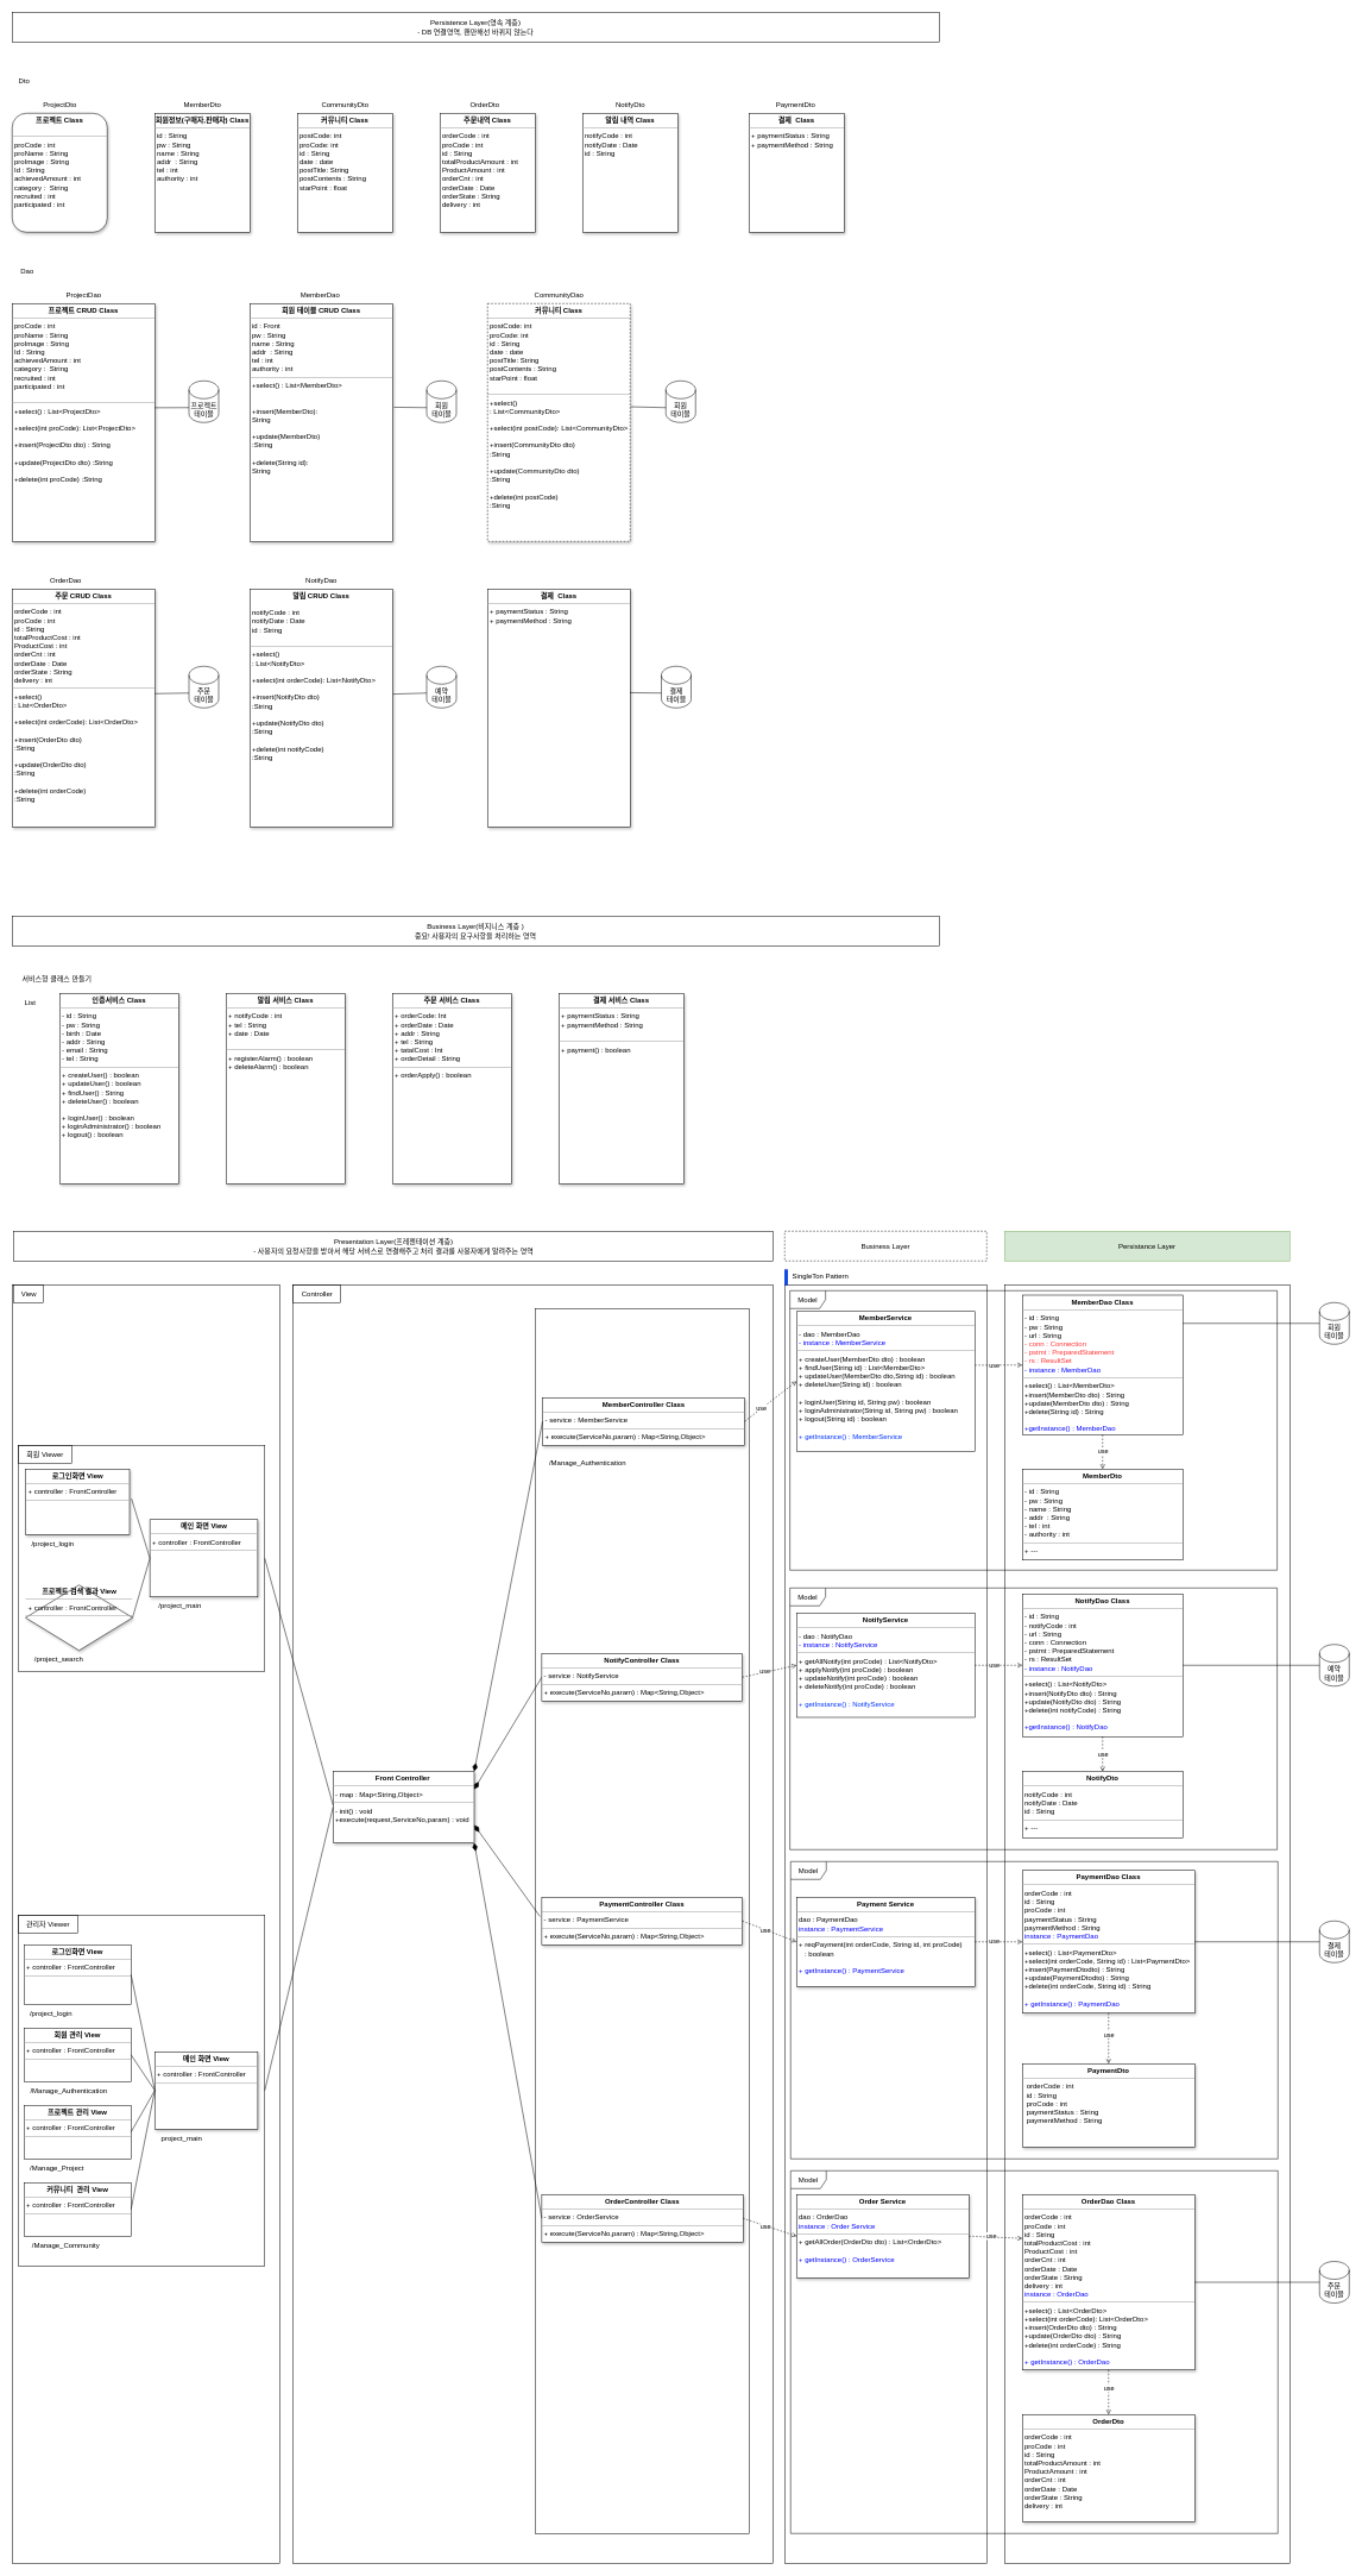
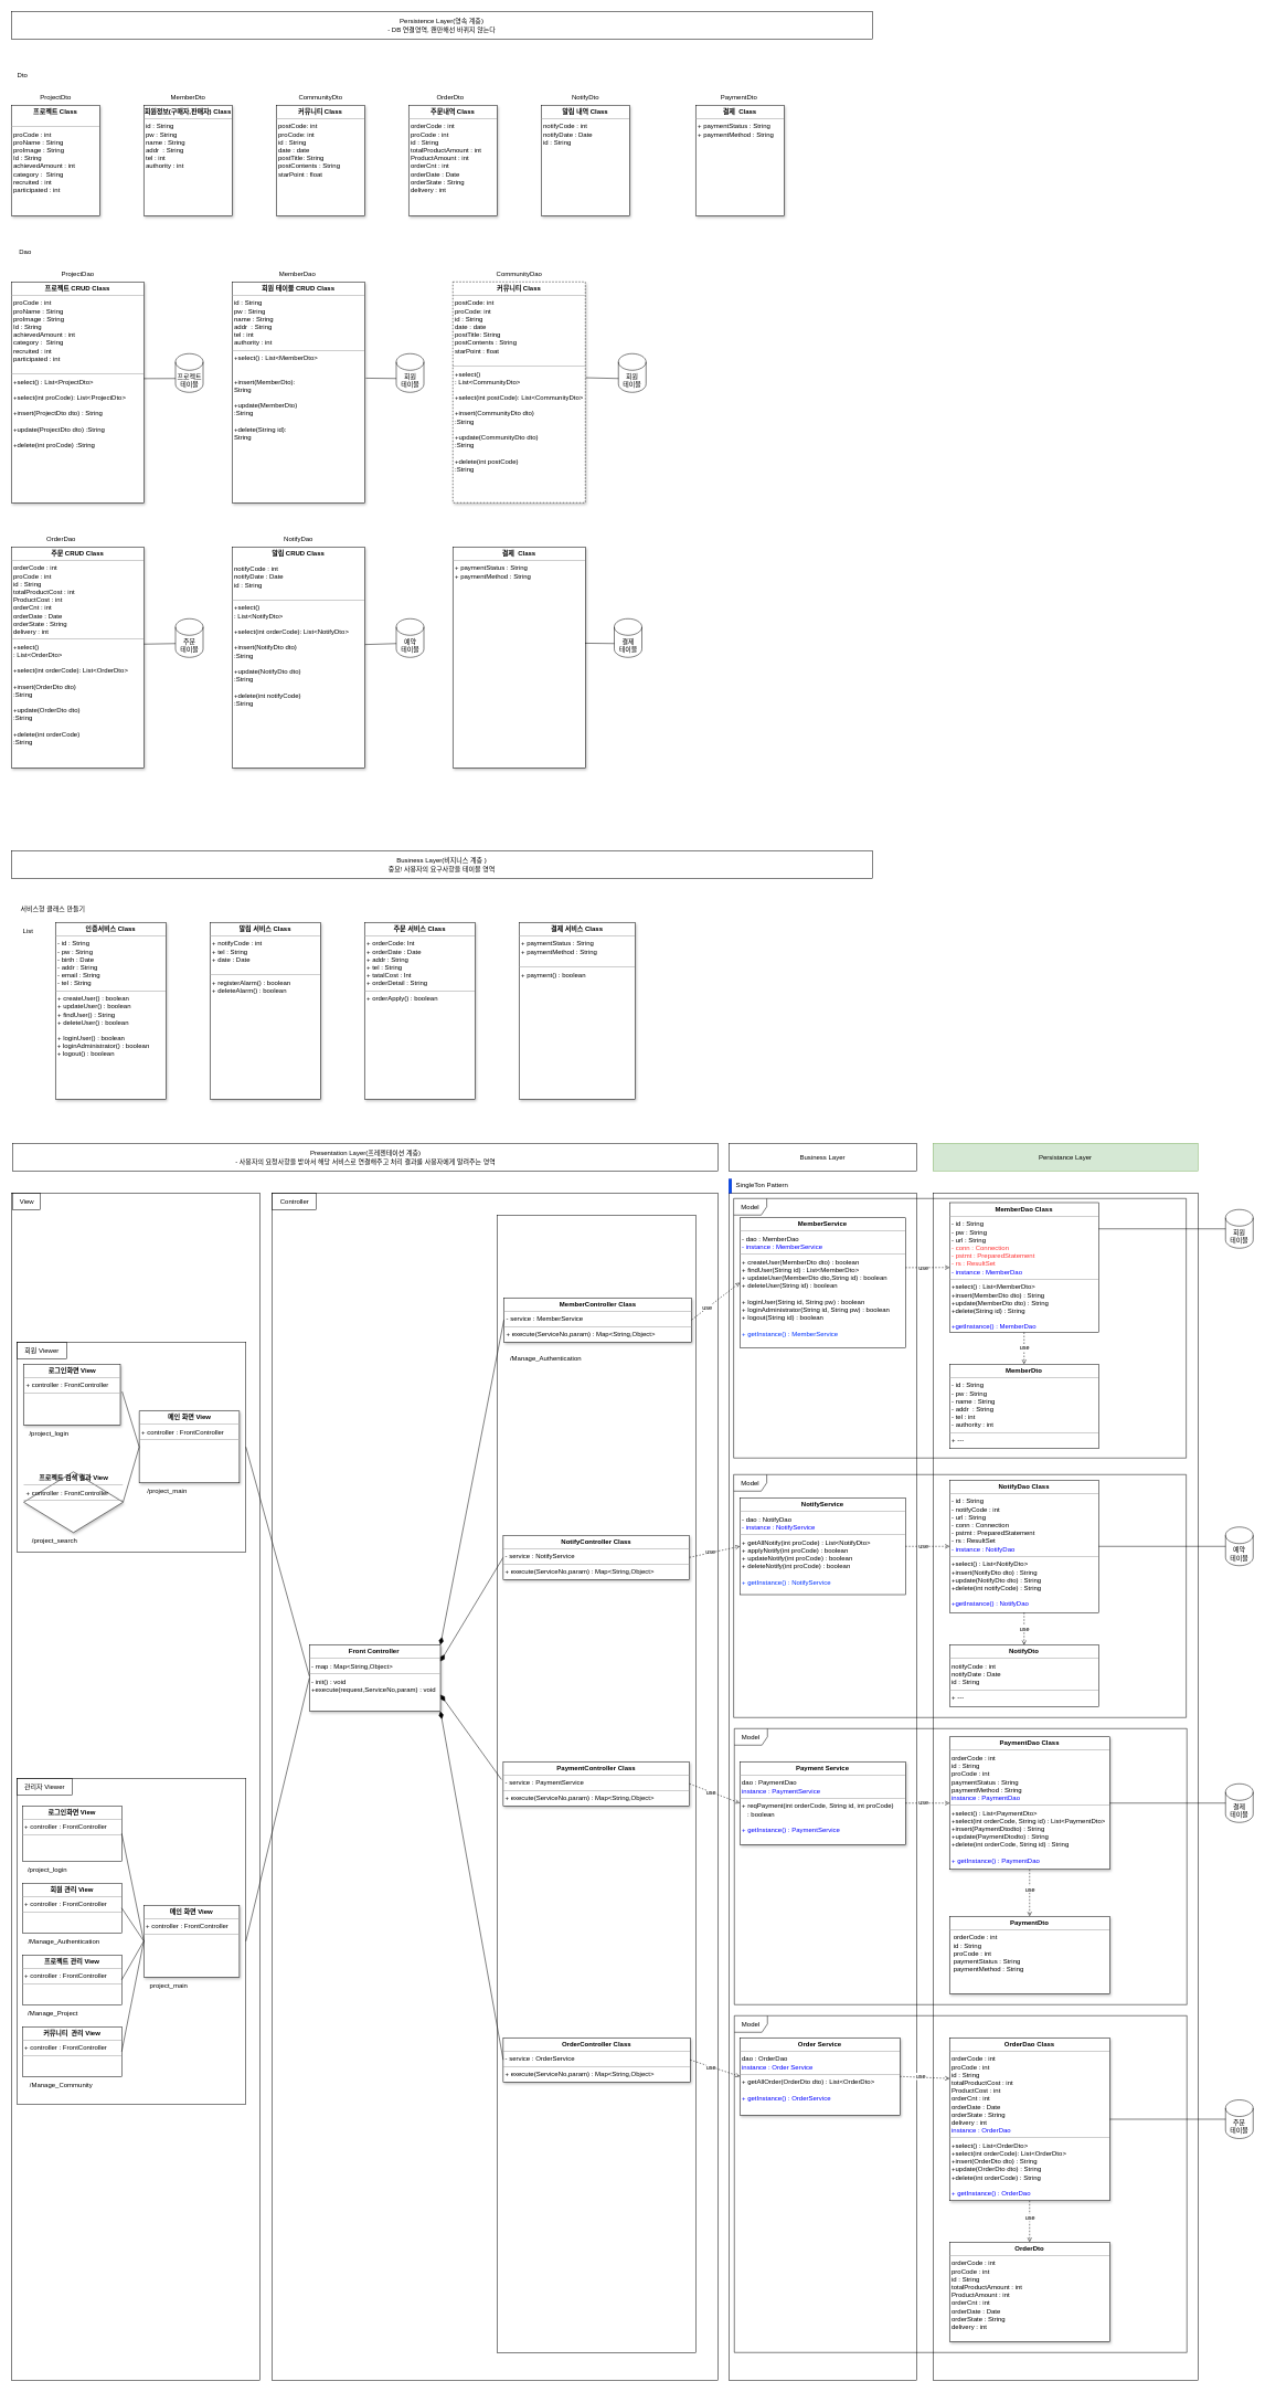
- <mxCell id="11" value="&lt;p style=&quot;margin:0px;margin-top:4px;text-align:center;&quot;&gt;&lt;b&gt;프로젝트 Class&lt;/b&gt;&lt;/p&gt;&lt;br&gt;&lt;hr size=&quot;1&quot;&gt;&lt;p style=&quot;margin:0px;margin-left:4px;&quot;&gt;proCode : int&amp;nbsp;&lt;/p&gt;&lt;p style=&quot;margin:0px;margin-left:4px;&quot;&gt;proName : String&lt;/p&gt;&lt;p style=&quot;margin:0px;margin-left:4px;&quot;&gt;proImage : String&amp;nbsp;&amp;nbsp;&lt;/p&gt;&lt;p style=&quot;margin:0px;margin-left:4px;&quot;&gt;Id : String&lt;/p&gt;&lt;p style=&quot;margin:0px;margin-left:4px;&quot;&gt;achievedAmount : int&lt;/p&gt;&lt;p style=&quot;margin:0px;margin-left:4px;&quot;&gt;category :&amp;nbsp; String&lt;/p&gt;&lt;p style=&quot;margin:0px;margin-left:4px;&quot;&gt;recruited : int&lt;/p&gt;&lt;p style=&quot;margin:0px;margin-left:4px;&quot;&gt;participated : int&lt;/p&gt;&lt;p style=&quot;margin:0px;margin-left:4px;&quot;&gt;&lt;br&gt;&lt;/p&gt;" style="verticalAlign=top;align=left;overflow=fill;fontSize=12;fontFamily=Helvetica;html=1;whiteSpace=wrap;shadow=1;rounded=1;" parent="1" vertex="1"><mxGeometry x="20" y="190" width="160" height="200" as="geometry" /></mxCell>
+ <mxCell id="11" value="&lt;p style=&quot;margin:0px;margin-top:4px;text-align:center;&quot;&gt;&lt;b&gt;프로젝트 Class&lt;/b&gt;&lt;/p&gt;&lt;br&gt;&lt;hr size=&quot;1&quot;&gt;&lt;p style=&quot;margin:0px;margin-left:4px;&quot;&gt;proCode : int&amp;nbsp;&lt;/p&gt;&lt;p style=&quot;margin:0px;margin-left:4px;&quot;&gt;proName : String&lt;/p&gt;&lt;p style=&quot;margin:0px;margin-left:4px;&quot;&gt;proImage : String&amp;nbsp;&amp;nbsp;&lt;/p&gt;&lt;p style=&quot;margin:0px;margin-left:4px;&quot;&gt;Id : String&lt;/p&gt;&lt;p style=&quot;margin:0px;margin-left:4px;&quot;&gt;achievedAmount : int&lt;/p&gt;&lt;p style=&quot;margin:0px;margin-left:4px;&quot;&gt;category :&amp;nbsp; String&lt;/p&gt;&lt;p style=&quot;margin:0px;margin-left:4px;&quot;&gt;recruited : int&lt;/p&gt;&lt;p style=&quot;margin:0px;margin-left:4px;&quot;&gt;participated : int&lt;/p&gt;&lt;p style=&quot;margin:0px;margin-left:4px;&quot;&gt;&lt;br&gt;&lt;/p&gt;" style="verticalAlign=top;align=left;overflow=fill;fontSize=12;fontFamily=Helvetica;html=1;whiteSpace=wrap;shadow=1;" parent="1" vertex="1"><mxGeometry x="20" y="190" width="160" height="200" as="geometry" /></mxCell>
- <mxCell id="16" value="&lt;p style=&quot;margin:0px;margin-top:4px;text-align:center;&quot;&gt;&lt;b&gt;회원 테이블 CRUD Class&lt;/b&gt;&lt;/p&gt;&lt;hr size=&quot;1&quot;&gt;&lt;p style=&quot;margin:0px;margin-left:4px;&quot;&gt;&lt;span style=&quot;background-color: initial;&quot;&gt;id : Front&lt;/span&gt;&lt;/p&gt;&lt;p style=&quot;margin: 0px 0px 0px 4px;&quot;&gt;pw : String&lt;/p&gt;&lt;p style=&quot;margin: 0px 0px 0px 4px;&quot;&gt;name : String&lt;/p&gt;&lt;p style=&quot;margin: 0px 0px 0px 4px;&quot;&gt;addr&amp;nbsp; : String&lt;/p&gt;&lt;p style=&quot;margin: 0px 0px 0px 4px;&quot;&gt;tel : int&amp;nbsp;&lt;/p&gt;&lt;p style=&quot;margin: 0px 0px 0px 4px;&quot;&gt;authority : int&lt;/p&gt;&lt;hr size=&quot;1&quot;&gt;&lt;p style=&quot;margin: 0px 0px 0px 4px;&quot;&gt;&lt;span style=&quot;background-color: initial;&quot;&gt;+select() :&amp;nbsp;&lt;/span&gt;&lt;span style=&quot;background-color: initial;&quot;&gt;List&amp;lt;&lt;/span&gt;&lt;span style=&quot;text-align: center; text-wrap: nowrap;&quot;&gt;MemberDto&lt;/span&gt;&lt;span style=&quot;background-color: initial;&quot;&gt;&amp;gt;&lt;/span&gt;&lt;br&gt;&lt;/p&gt;&lt;p style=&quot;margin: 0px 0px 0px 4px;&quot;&gt;&lt;br&gt;&lt;/p&gt;&lt;p style=&quot;margin: 0px 0px 0px 4px;&quot;&gt;&lt;span style=&quot;background-color: initial;&quot;&gt;&lt;br&gt;&lt;/span&gt;&lt;/p&gt;&lt;p style=&quot;margin: 0px 0px 0px 4px;&quot;&gt;&lt;span style=&quot;background-color: initial;&quot;&gt;+insert(&lt;/span&gt;MemberDto&lt;span style=&quot;background-color: initial;&quot;&gt;):&lt;/span&gt;&lt;/p&gt;&lt;p style=&quot;margin: 0px 0px 0px 4px;&quot;&gt;String&lt;/p&gt;&lt;p style=&quot;margin: 0px 0px 0px 4px;&quot;&gt;&lt;br&gt;&lt;/p&gt;&lt;p style=&quot;margin: 0px 0px 0px 4px;&quot;&gt;+update(MemberDto)&lt;/p&gt;&lt;p style=&quot;margin: 0px 0px 0px 4px;&quot;&gt;:String&lt;/p&gt;&lt;p style=&quot;margin: 0px 0px 0px 4px;&quot;&gt;&lt;br&gt;&lt;/p&gt;&lt;p style=&quot;margin: 0px 0px 0px 4px;&quot;&gt;+delete(String id):&lt;/p&gt;&lt;p style=&quot;margin: 0px 0px 0px 4px;&quot;&gt;String&lt;/p&gt;" style="verticalAlign=top;align=left;overflow=fill;fontSize=12;fontFamily=Helvetica;html=1;whiteSpace=wrap;shadow=1;" parent="1" vertex="1"><mxGeometry x="420" y="510" width="240" height="400" as="geometry" /></mxCell>
+ <mxCell id="16" value="&lt;p style=&quot;margin:0px;margin-top:4px;text-align:center;&quot;&gt;&lt;b&gt;회원 테이블 CRUD Class&lt;/b&gt;&lt;/p&gt;&lt;hr size=&quot;1&quot;&gt;&lt;p style=&quot;margin:0px;margin-left:4px;&quot;&gt;&lt;span style=&quot;background-color: initial;&quot;&gt;id : String&lt;/span&gt;&lt;/p&gt;&lt;p style=&quot;margin: 0px 0px 0px 4px;&quot;&gt;pw : String&lt;/p&gt;&lt;p style=&quot;margin: 0px 0px 0px 4px;&quot;&gt;name : String&lt;/p&gt;&lt;p style=&quot;margin: 0px 0px 0px 4px;&quot;&gt;addr&amp;nbsp; : String&lt;/p&gt;&lt;p style=&quot;margin: 0px 0px 0px 4px;&quot;&gt;tel : int&amp;nbsp;&lt;/p&gt;&lt;p style=&quot;margin: 0px 0px 0px 4px;&quot;&gt;authority : int&lt;/p&gt;&lt;hr size=&quot;1&quot;&gt;&lt;p style=&quot;margin: 0px 0px 0px 4px;&quot;&gt;&lt;span style=&quot;background-color: initial;&quot;&gt;+select() :&amp;nbsp;&lt;/span&gt;&lt;span style=&quot;background-color: initial;&quot;&gt;List&amp;lt;&lt;/span&gt;&lt;span style=&quot;text-align: center; text-wrap: nowrap;&quot;&gt;MemberDto&lt;/span&gt;&lt;span style=&quot;background-color: initial;&quot;&gt;&amp;gt;&lt;/span&gt;&lt;br&gt;&lt;/p&gt;&lt;p style=&quot;margin: 0px 0px 0px 4px;&quot;&gt;&lt;br&gt;&lt;/p&gt;&lt;p style=&quot;margin: 0px 0px 0px 4px;&quot;&gt;&lt;span style=&quot;background-color: initial;&quot;&gt;&lt;br&gt;&lt;/span&gt;&lt;/p&gt;&lt;p style=&quot;margin: 0px 0px 0px 4px;&quot;&gt;&lt;span style=&quot;background-color: initial;&quot;&gt;+insert(&lt;/span&gt;MemberDto&lt;span style=&quot;background-color: initial;&quot;&gt;):&lt;/span&gt;&lt;/p&gt;&lt;p style=&quot;margin: 0px 0px 0px 4px;&quot;&gt;String&lt;/p&gt;&lt;p style=&quot;margin: 0px 0px 0px 4px;&quot;&gt;&lt;br&gt;&lt;/p&gt;&lt;p style=&quot;margin: 0px 0px 0px 4px;&quot;&gt;+update(MemberDto)&lt;/p&gt;&lt;p style=&quot;margin: 0px 0px 0px 4px;&quot;&gt;:String&lt;/p&gt;&lt;p style=&quot;margin: 0px 0px 0px 4px;&quot;&gt;&lt;br&gt;&lt;/p&gt;&lt;p style=&quot;margin: 0px 0px 0px 4px;&quot;&gt;+delete(String id):&lt;/p&gt;&lt;p style=&quot;margin: 0px 0px 0px 4px;&quot;&gt;String&lt;/p&gt;" style="verticalAlign=top;align=left;overflow=fill;fontSize=12;fontFamily=Helvetica;html=1;whiteSpace=wrap;shadow=1;" parent="1" vertex="1"><mxGeometry x="420" y="510" width="240" height="400" as="geometry" /></mxCell>
- <mxCell id="4" value="Business Layer(비지니스 계층 )&lt;br&gt;중요! 사용자의 요구사항을 처리하는 영역" style="rounded=0;whiteSpace=wrap;html=1;" parent="1" vertex="1"><mxGeometry x="20" y="1540" width="1560" height="50" as="geometry" /></mxCell>
+ <mxCell id="4" value="Business Layer(비지니스 계층 )&lt;br&gt;중요! 사용자의 요구사항을 테이블 영역" style="rounded=0;whiteSpace=wrap;html=1;" parent="1" vertex="1"><mxGeometry x="20" y="1540" width="1560" height="50" as="geometry" /></mxCell>
- <mxCell id="82" value="Business Layer" style="rounded=0;whiteSpace=wrap;html=1;dashed=1;" vertex="1" parent="1"><mxGeometry x="1320" y="2070" width="340" height="50" as="geometry" /></mxCell>
+ <mxCell id="82" value="Business Layer" style="rounded=0;whiteSpace=wrap;html=1;" vertex="1" parent="1"><mxGeometry x="1320" y="2070" width="340" height="50" as="geometry" /></mxCell>
